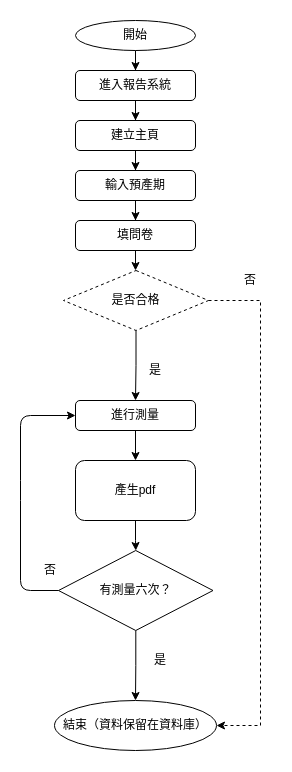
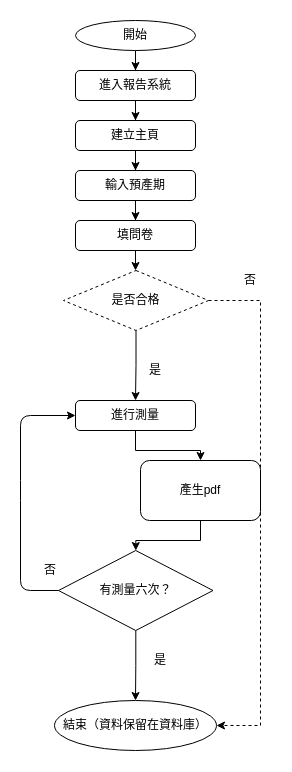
- <mxCell id="20" value="產生pdf" style="rounded=1;whiteSpace=wrap;html=1;" vertex="1" parent="1"><mxGeometry x="75" y="460" width="120" height="60" as="geometry" /></mxCell>
+ <mxCell id="20" value="產生pdf" style="rounded=1;whiteSpace=wrap;html=1;" vertex="1" parent="1"><mxGeometry x="140" y="460" width="120" height="60" as="geometry" /></mxCell>
